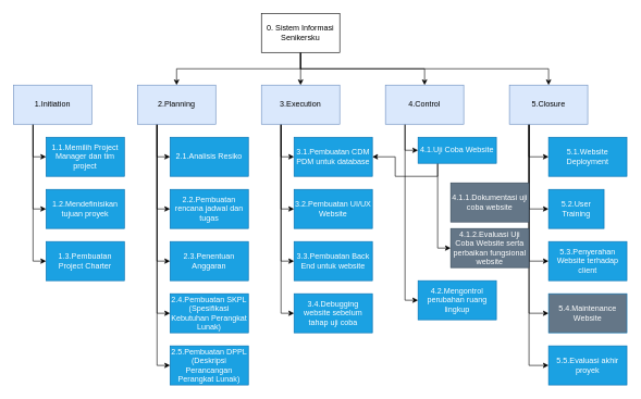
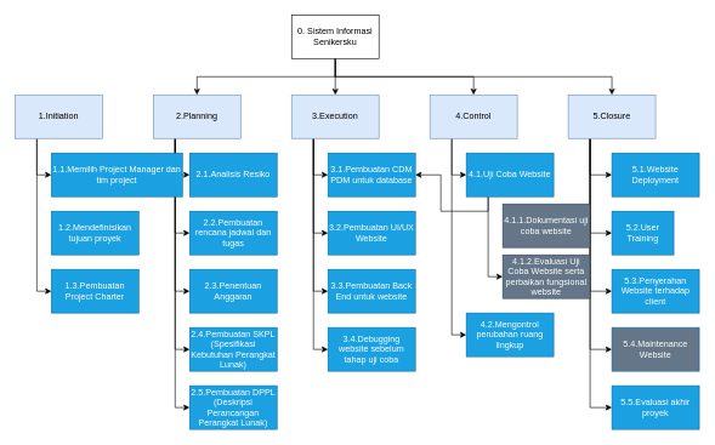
- <mxCell id="45" value="4.1.Uji Coba Website" style="rounded=0;whiteSpace=wrap;html=1;fillColor=#1ba1e2;strokeColor=#006EAF;fontColor=#ffffff;" parent="1" vertex="1"><mxGeometry x="640" y="210" width="120" height="40" as="geometry" /></mxCell>
+ <mxCell id="45" value="4.1.Uji Coba Website" style="rounded=0;whiteSpace=wrap;html=1;fillColor=#1ba1e2;strokeColor=#006EAF;fontColor=#ffffff;" parent="1" vertex="1"><mxGeometry x="640" y="210" width="120" height="60" as="geometry" /></mxCell>
- <mxCell id="31" value="1.1.Memilih Project Manager dan tim project" style="rounded=0;whiteSpace=wrap;html=1;fillColor=#1ba1e2;strokeColor=#006EAF;fontColor=#ffffff;" parent="1" vertex="1"><mxGeometry x="70" y="210" width="120" height="60" as="geometry" /></mxCell>
+ <mxCell id="31" value="1.1.Memilih Project Manager dan tim project" style="rounded=0;whiteSpace=wrap;html=1;fillColor=#1ba1e2;strokeColor=#006EAF;fontColor=#ffffff;" parent="1" vertex="1"><mxGeometry x="70" y="210" width="180" height="60" as="geometry" /></mxCell>
- <mxCell id="8" style="edgeStyle=orthogonalEdgeStyle;rounded=0;orthogonalLoop=1;jettySize=auto;html=1;exitX=0.25;exitY=1;exitDx=0;exitDy=0;entryX=0;entryY=0.5;entryDx=0;entryDy=0;" parent="1" source="10" target="32" edge="1"><mxGeometry relative="1" as="geometry" /></mxCell>
